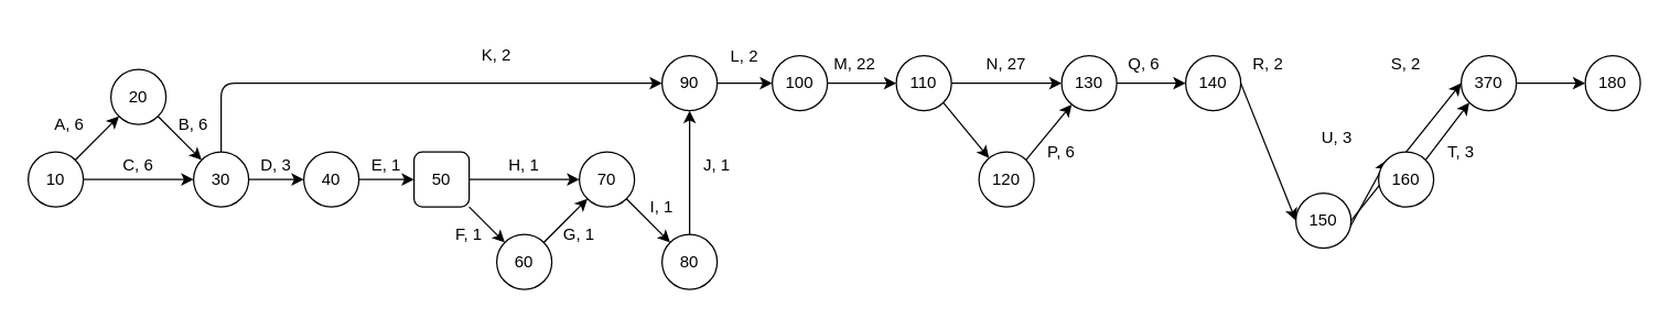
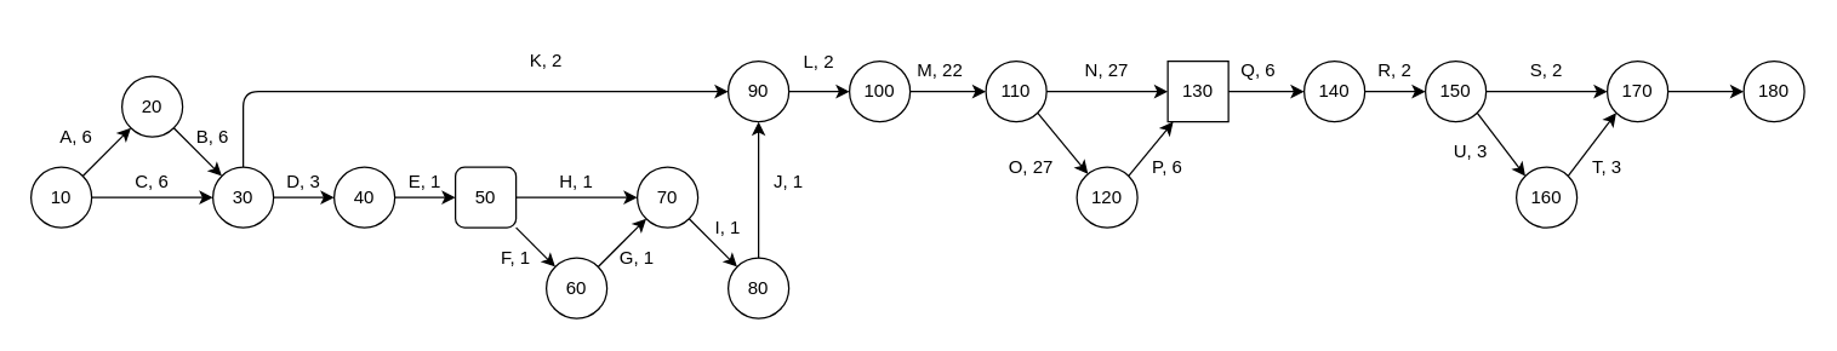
- <mxCell id="37" value="&lt;font style=&quot;font-size: 12px;&quot;&gt;130&lt;br&gt;&lt;/font&gt;" style="ellipse;whiteSpace=wrap;html=1;aspect=fixed;" parent="1" vertex="1"><mxGeometry x="770" y="40" width="40" height="40" as="geometry" /></mxCell>
+ <mxCell id="37" value="&lt;font style=&quot;font-size: 12px;&quot;&gt;130&lt;br&gt;&lt;/font&gt;" style="whiteSpace=wrap;html=1;aspect=fixed;rounded=0;" parent="1" vertex="1"><mxGeometry x="770" y="40" width="40" height="40" as="geometry" /></mxCell>
- <mxCell id="52" value="&lt;font style=&quot;font-size: 12px;&quot;&gt;370&lt;br&gt;&lt;/font&gt;" style="ellipse;whiteSpace=wrap;html=1;aspect=fixed;" parent="1" vertex="1"><mxGeometry x="1060" y="40" width="40" height="40" as="geometry" /></mxCell>
+ <mxCell id="52" value="&lt;font style=&quot;font-size: 12px;&quot;&gt;170&lt;br&gt;&lt;/font&gt;" style="ellipse;whiteSpace=wrap;html=1;aspect=fixed;" parent="1" vertex="1"><mxGeometry x="1060" y="40" width="40" height="40" as="geometry" /></mxCell>
+ <mxCell id="40" value="O, 27" style="text;html=1;strokeColor=none;fillColor=none;align=center;verticalAlign=middle;whiteSpace=wrap;rounded=0;fontSize=12;" parent="1" vertex="1"><mxGeometry x="660" y="90" width="40" height="40" as="geometry" /></mxCell>
- <mxCell id="48" value="&lt;font style=&quot;font-size: 12px;&quot;&gt;150&lt;br&gt;&lt;/font&gt;" style="ellipse;whiteSpace=wrap;html=1;aspect=fixed;" parent="1" vertex="1"><mxGeometry x="940" y="140" width="40" height="40" as="geometry" /></mxCell>
+ <mxCell id="48" value="&lt;font style=&quot;font-size: 12px;&quot;&gt;150&lt;br&gt;&lt;/font&gt;" style="ellipse;whiteSpace=wrap;html=1;aspect=fixed;" parent="1" vertex="1"><mxGeometry x="940" y="40" width="40" height="40" as="geometry" /></mxCell>
